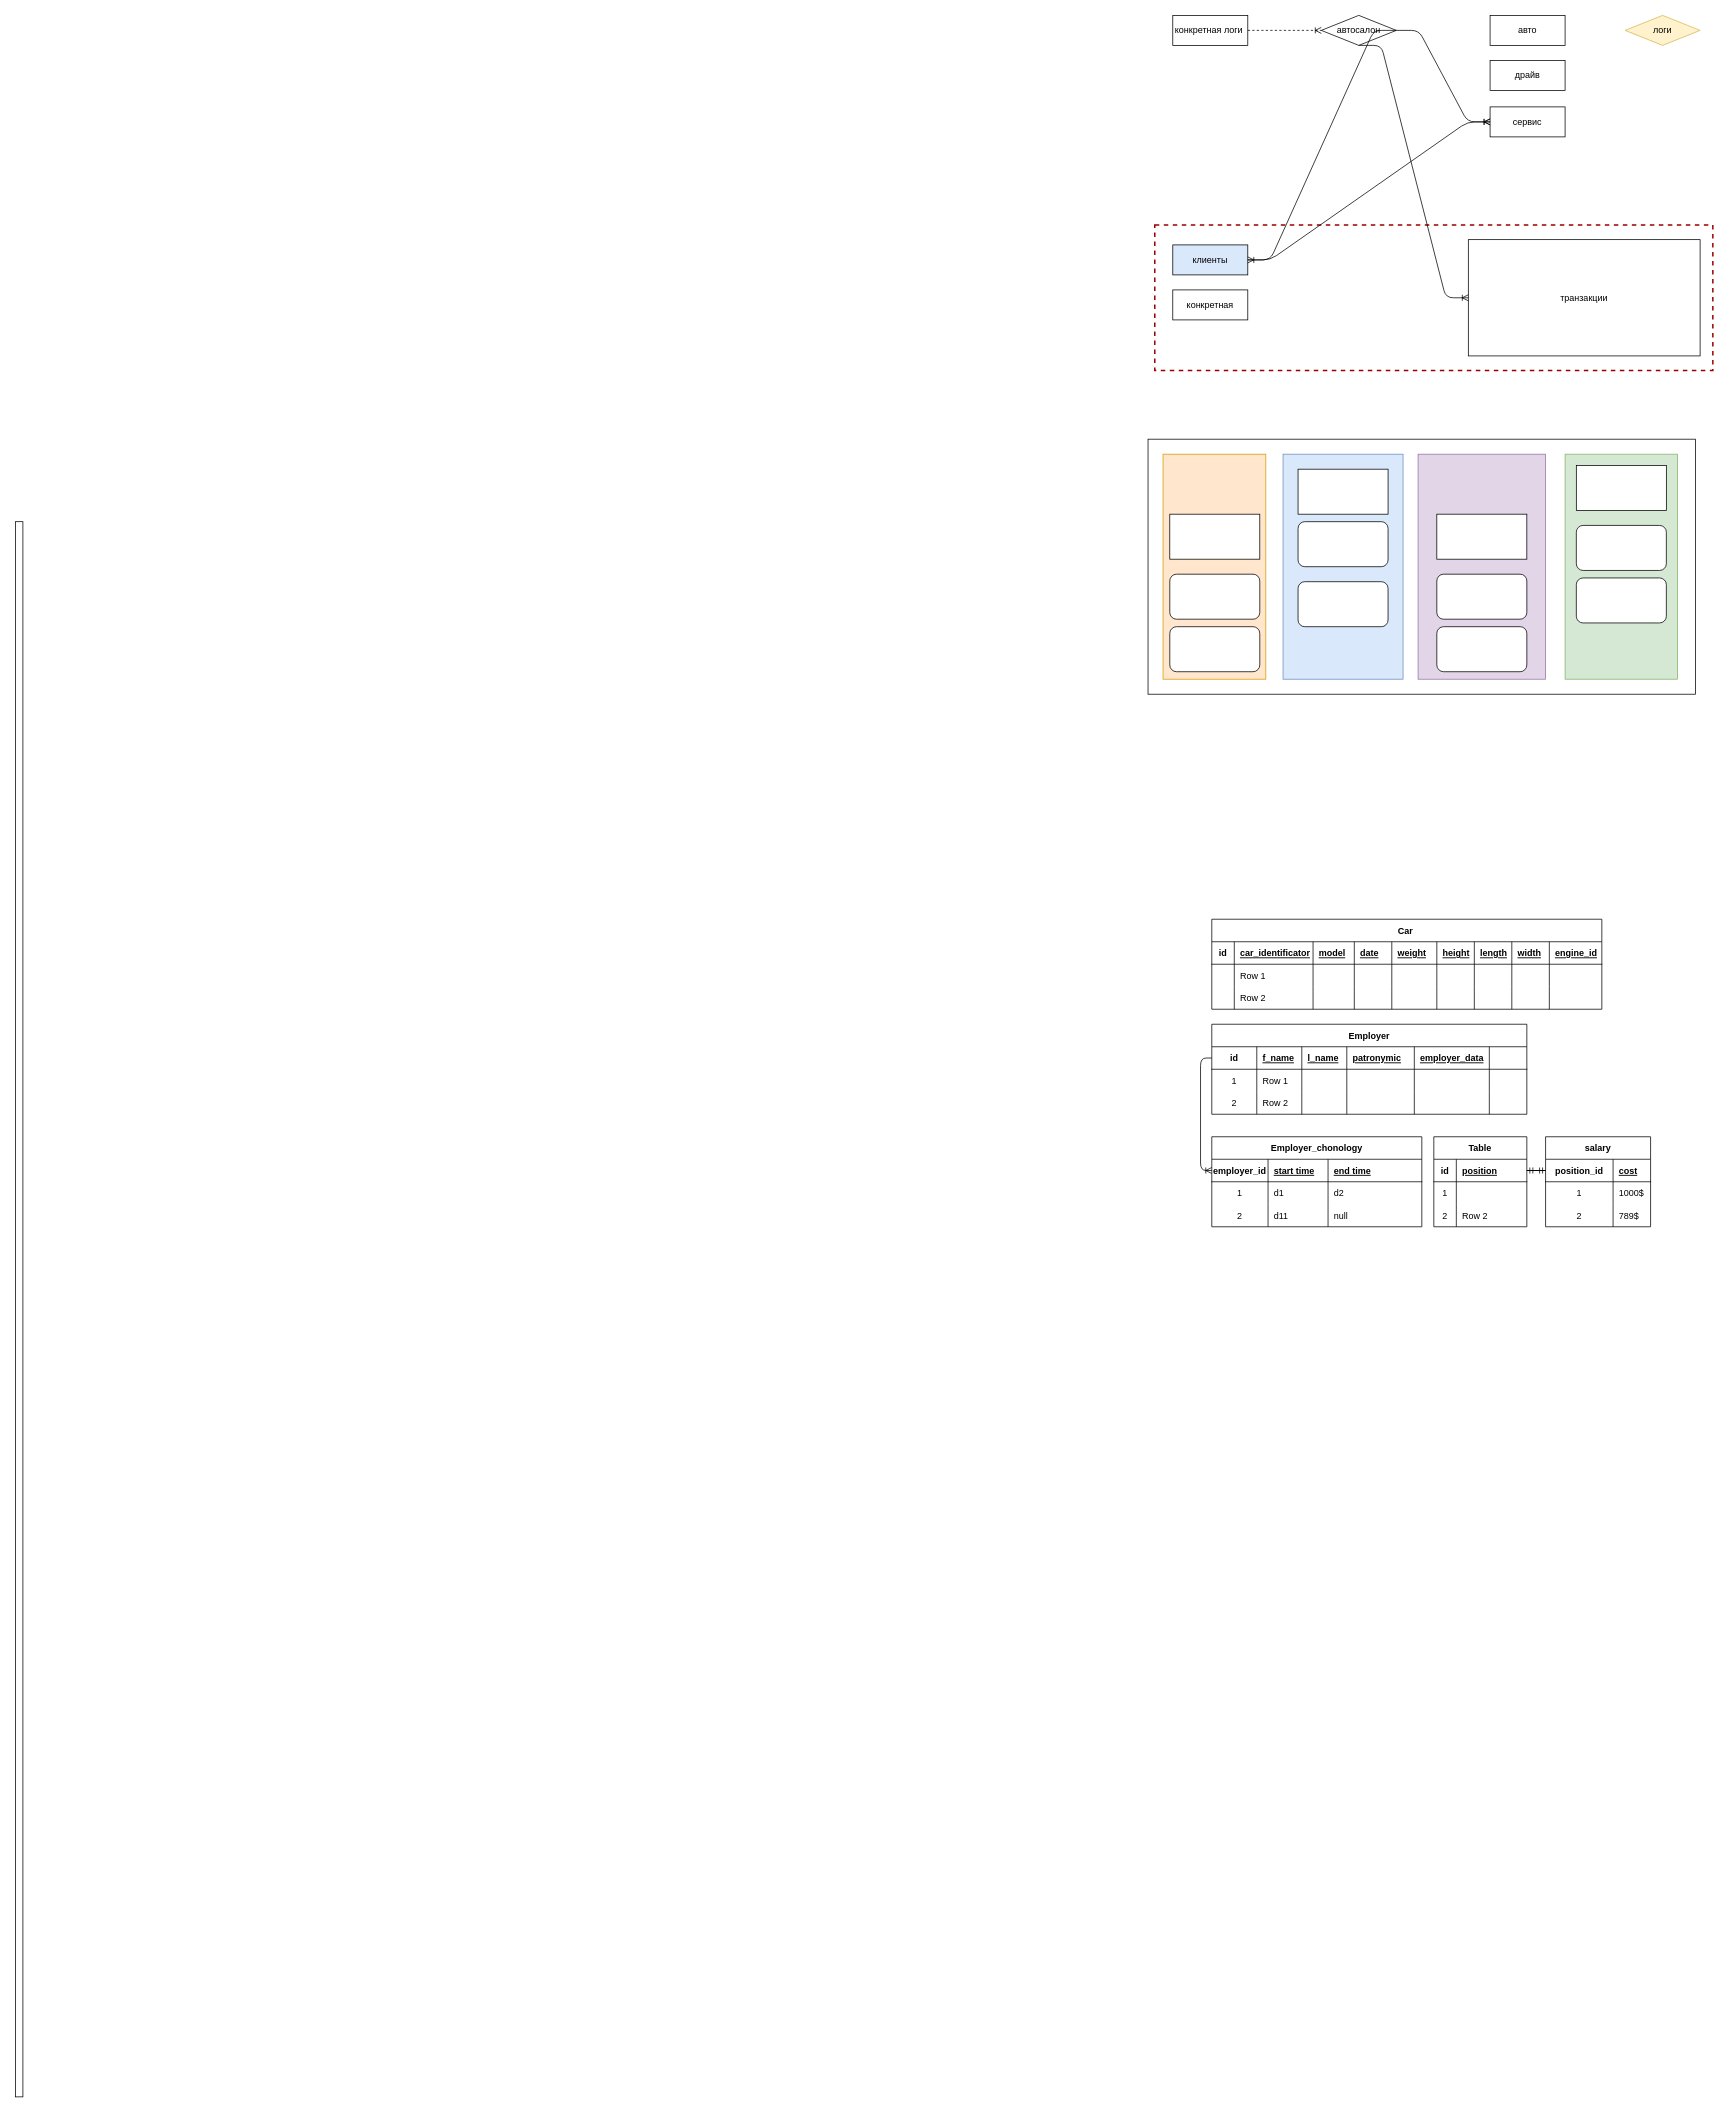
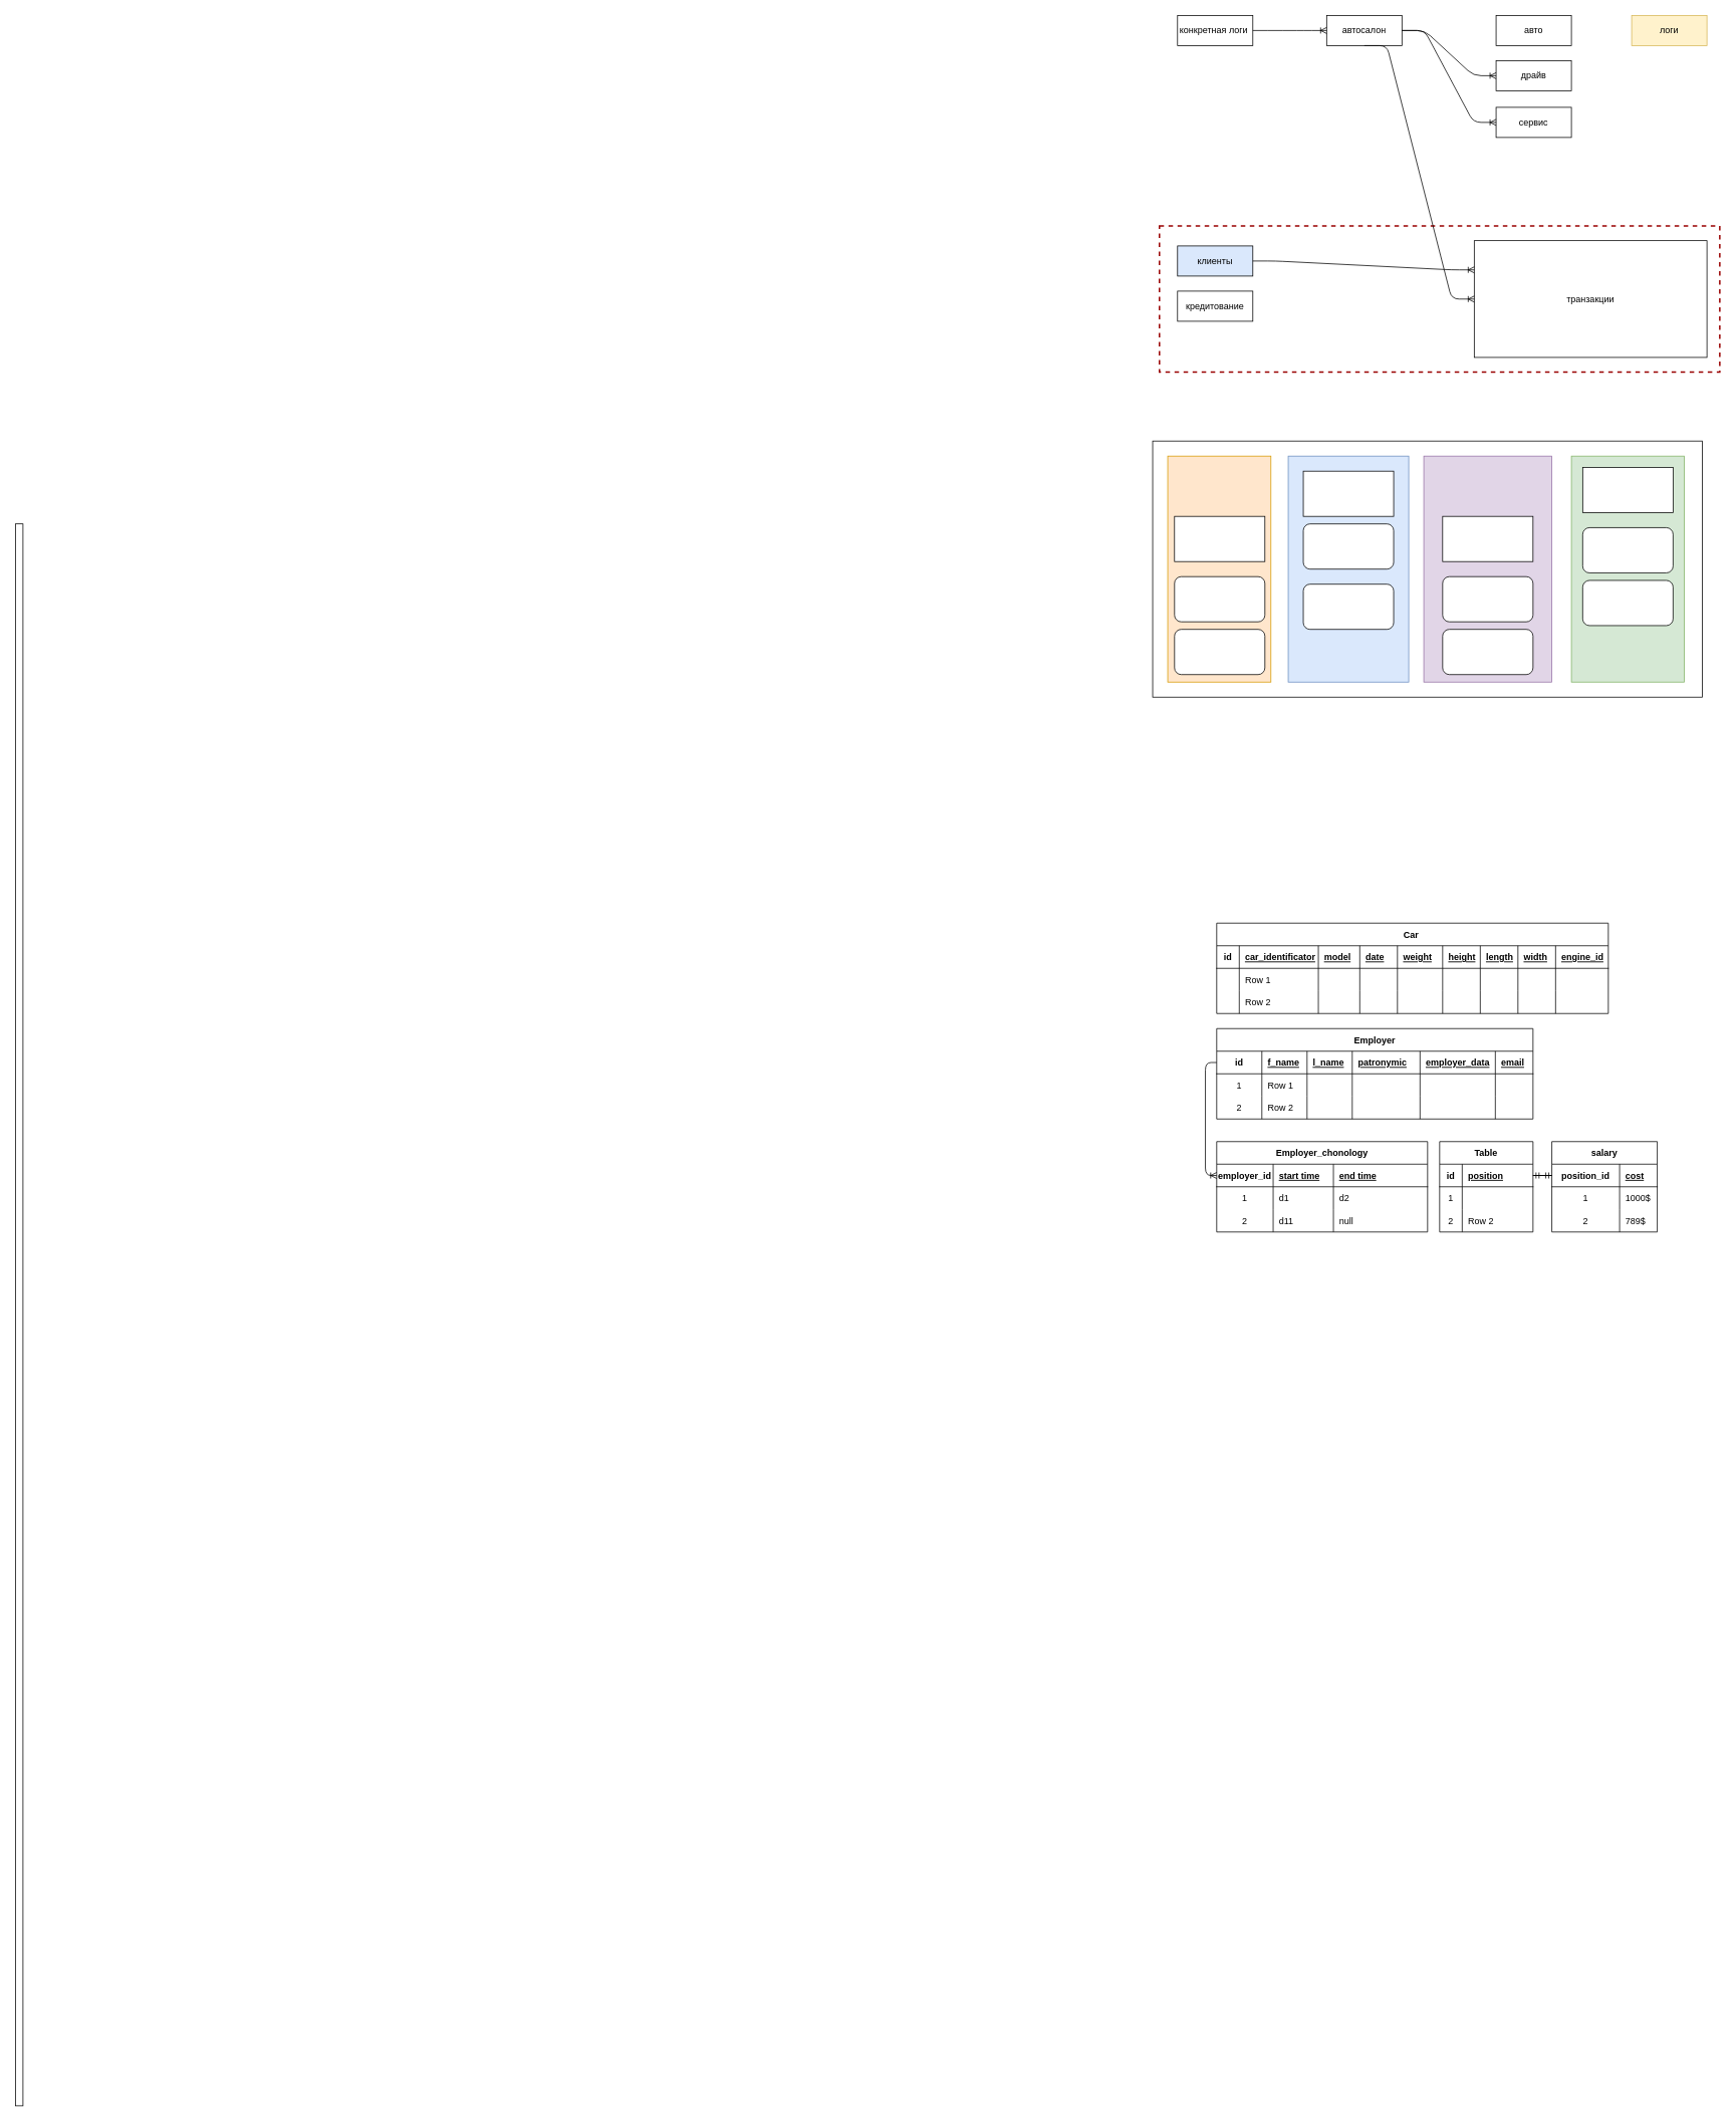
- <mxCell id="12" value="" style="edgeStyle=entityRelationEdgeStyle;fontSize=12;html=1;endArrow=ERoneToMany;entryX=0;entryY=0.5;entryDx=0;entryDy=0;exitX=1;exitY=0.5;exitDx=0;exitDy=0;dashed=1;" parent="1" source="11" target="3" edge="1"><mxGeometry width="100" height="100" relative="1" as="geometry"><mxPoint x="1725" y="317" as="sourcePoint" /><mxPoint x="1825" y="217" as="targetPoint" /></mxGeometry></mxCell>
+ <mxCell id="12" value="" style="edgeStyle=entityRelationEdgeStyle;fontSize=12;html=1;endArrow=ERoneToMany;entryX=0;entryY=0.5;entryDx=0;entryDy=0;exitX=1;exitY=0.5;exitDx=0;exitDy=0;" parent="1" source="11" target="3" edge="1"><mxGeometry width="100" height="100" relative="1" as="geometry"><mxPoint x="1725" y="317" as="sourcePoint" /><mxPoint x="1825" y="217" as="targetPoint" /></mxGeometry></mxCell>
- <mxCell id="3" value="автосалон" style="rhombus;whiteSpace=wrap;html=1;align=center;" parent="1" vertex="1"><mxGeometry x="1761" y="20" width="100" height="40" as="geometry" /></mxCell>
+ <mxCell id="3" value="автосалон" style="whiteSpace=wrap;html=1;align=center;" parent="1" vertex="1"><mxGeometry x="1761" y="20" width="100" height="40" as="geometry" /></mxCell>
- <mxCell id="9" value="логи" style="rhombus;whiteSpace=wrap;html=1;align=center;fillColor=#fff2cc;strokeColor=#d6b656;" parent="1" vertex="1"><mxGeometry x="2166" y="20" width="100" height="40" as="geometry" /></mxCell>
+ <mxCell id="9" value="логи" style="whiteSpace=wrap;html=1;align=center;fillColor=#fff2cc;strokeColor=#d6b656;" parent="1" vertex="1"><mxGeometry x="2166" y="20" width="100" height="40" as="geometry" /></mxCell>
- <mxCell id="14" value="" style="edgeStyle=entityRelationEdgeStyle;fontSize=12;html=1;endArrow=ERoneToMany;exitX=1;exitY=0.5;exitDx=0;exitDy=0;" parent="1" source="3" target="10" edge="1"><mxGeometry width="100" height="100" relative="1" as="geometry"><mxPoint x="1867" y="199" as="sourcePoint" /><mxPoint x="1967" y="99" as="targetPoint" /></mxGeometry></mxCell>
+ <mxCell id="14" value="" style="edgeStyle=entityRelationEdgeStyle;fontSize=12;html=1;endArrow=ERoneToMany;entryX=0;entryY=0.5;entryDx=0;entryDy=0;exitX=1;exitY=0.5;exitDx=0;exitDy=0;" parent="1" source="3" target="6" edge="1"><mxGeometry width="100" height="100" relative="1" as="geometry"><mxPoint x="1867" y="199" as="sourcePoint" /><mxPoint x="1967" y="99" as="targetPoint" /></mxGeometry></mxCell>
- <mxCell id="17" value="" style="edgeStyle=entityRelationEdgeStyle;fontSize=12;html=1;endArrow=ERoneToMany;exitX=1;exitY=0.5;exitDx=0;exitDy=0;" parent="1" source="10" target="7" edge="1"><mxGeometry width="100" height="100" relative="1" as="geometry"><mxPoint x="1663" y="312" as="sourcePoint" /><mxPoint x="1957" y="342.25" as="targetPoint" /></mxGeometry></mxCell>
+ <mxCell id="17" value="" style="edgeStyle=entityRelationEdgeStyle;fontSize=12;html=1;endArrow=ERoneToMany;entryX=0;entryY=0.25;entryDx=0;entryDy=0;exitX=1;exitY=0.5;exitDx=0;exitDy=0;" parent="1" source="10" target="5" edge="1"><mxGeometry width="100" height="100" relative="1" as="geometry"><mxPoint x="1663" y="312" as="sourcePoint" /><mxPoint x="1957" y="342.25" as="targetPoint" /></mxGeometry></mxCell>
- <mxCell id="8" value="конкретная" style="whiteSpace=wrap;html=1;align=center;" parent="1" vertex="1"><mxGeometry x="1563" y="386" width="100" height="40" as="geometry" /></mxCell>
+ <mxCell id="8" value="кредитование" style="whiteSpace=wrap;html=1;align=center;" parent="1" vertex="1"><mxGeometry x="1563" y="386" width="100" height="40" as="geometry" /></mxCell>
+ <mxCell id="42" value="email" style="shape=partialRectangle;connectable=0;fillColor=none;top=0;left=0;bottom=0;right=0;align=left;spacingLeft=6;fontStyle=5;overflow=hidden;" vertex="1" parent="36"><mxGeometry x="370" width="50" height="30" as="geometry" /></mxCell>
